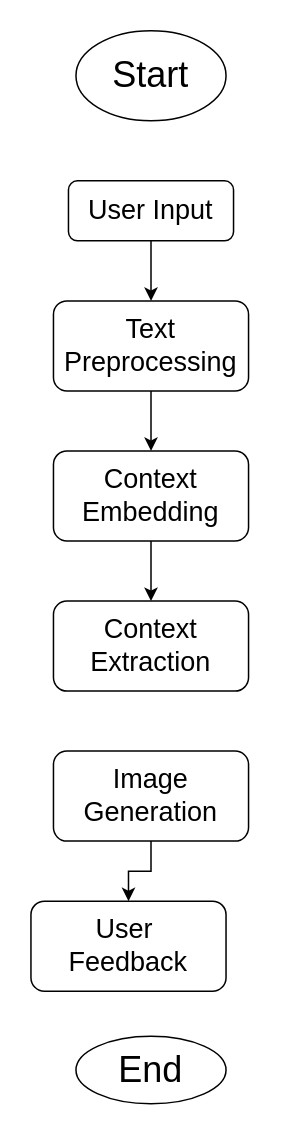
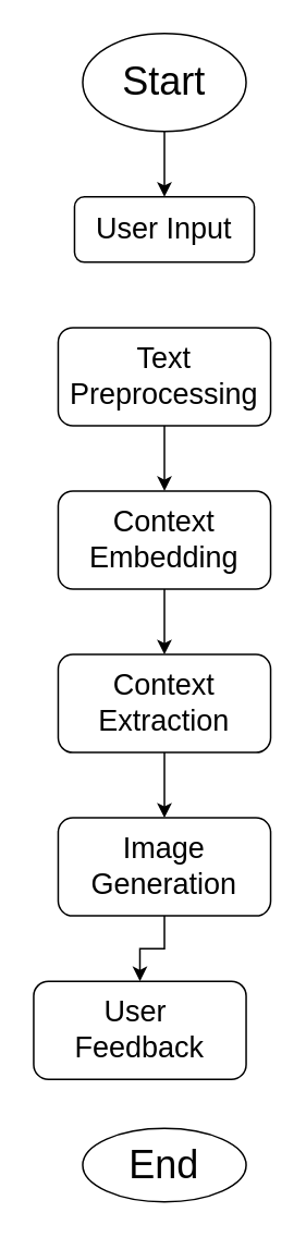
+ <mxCell id="6" style="edgeStyle=orthogonalEdgeStyle;rounded=0;orthogonalLoop=1;jettySize=auto;html=1;entryX=0.5;entryY=0;entryDx=0;entryDy=0;" edge="1" parent="1" source="7" target="3"><mxGeometry relative="1" as="geometry" /></mxCell>
- <mxCell id="2" style="edgeStyle=orthogonalEdgeStyle;rounded=0;orthogonalLoop=1;jettySize=auto;html=1;exitX=0.5;exitY=1;exitDx=0;exitDy=0;entryX=0.5;entryY=0;entryDx=0;entryDy=0;" edge="1" parent="1" source="3" target="5"><mxGeometry relative="1" as="geometry" /></mxCell>
+ <mxCell id="10" style="edgeStyle=orthogonalEdgeStyle;rounded=0;orthogonalLoop=1;jettySize=auto;html=1;exitX=0.5;exitY=1;exitDx=0;exitDy=0;entryX=0.5;entryY=0;entryDx=0;entryDy=0;" edge="1" parent="1" source="11" target="13"><mxGeometry relative="1" as="geometry" /></mxCell>
